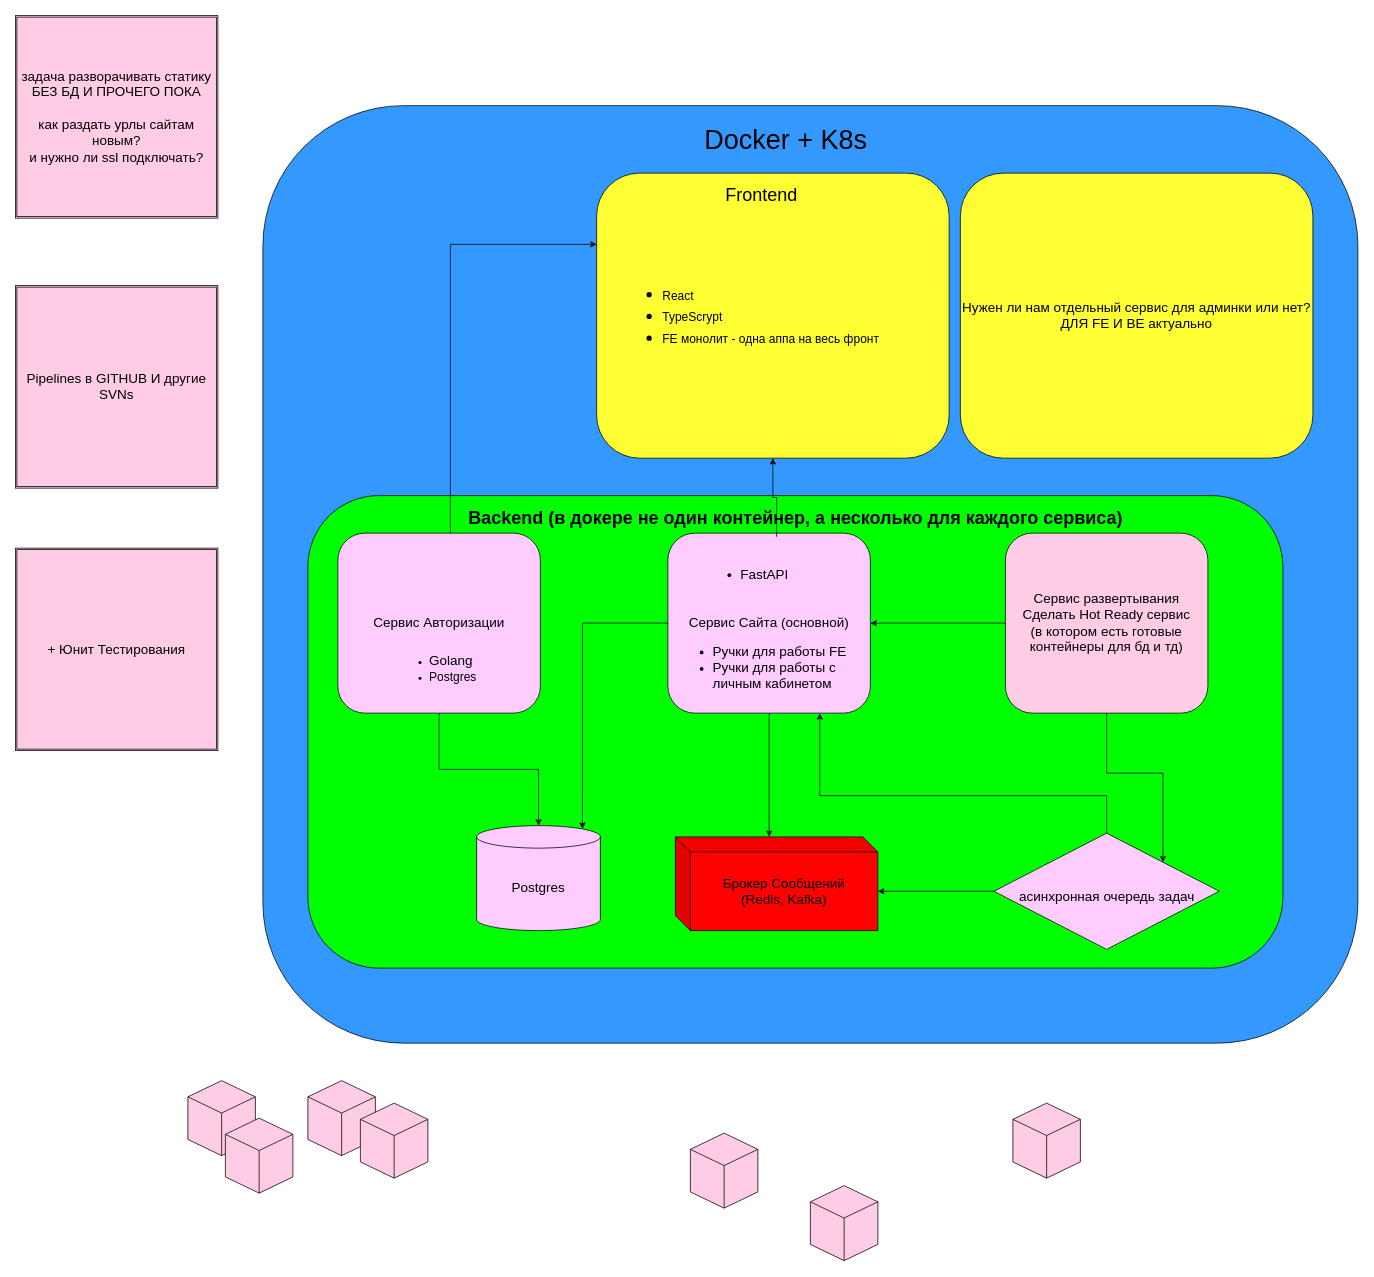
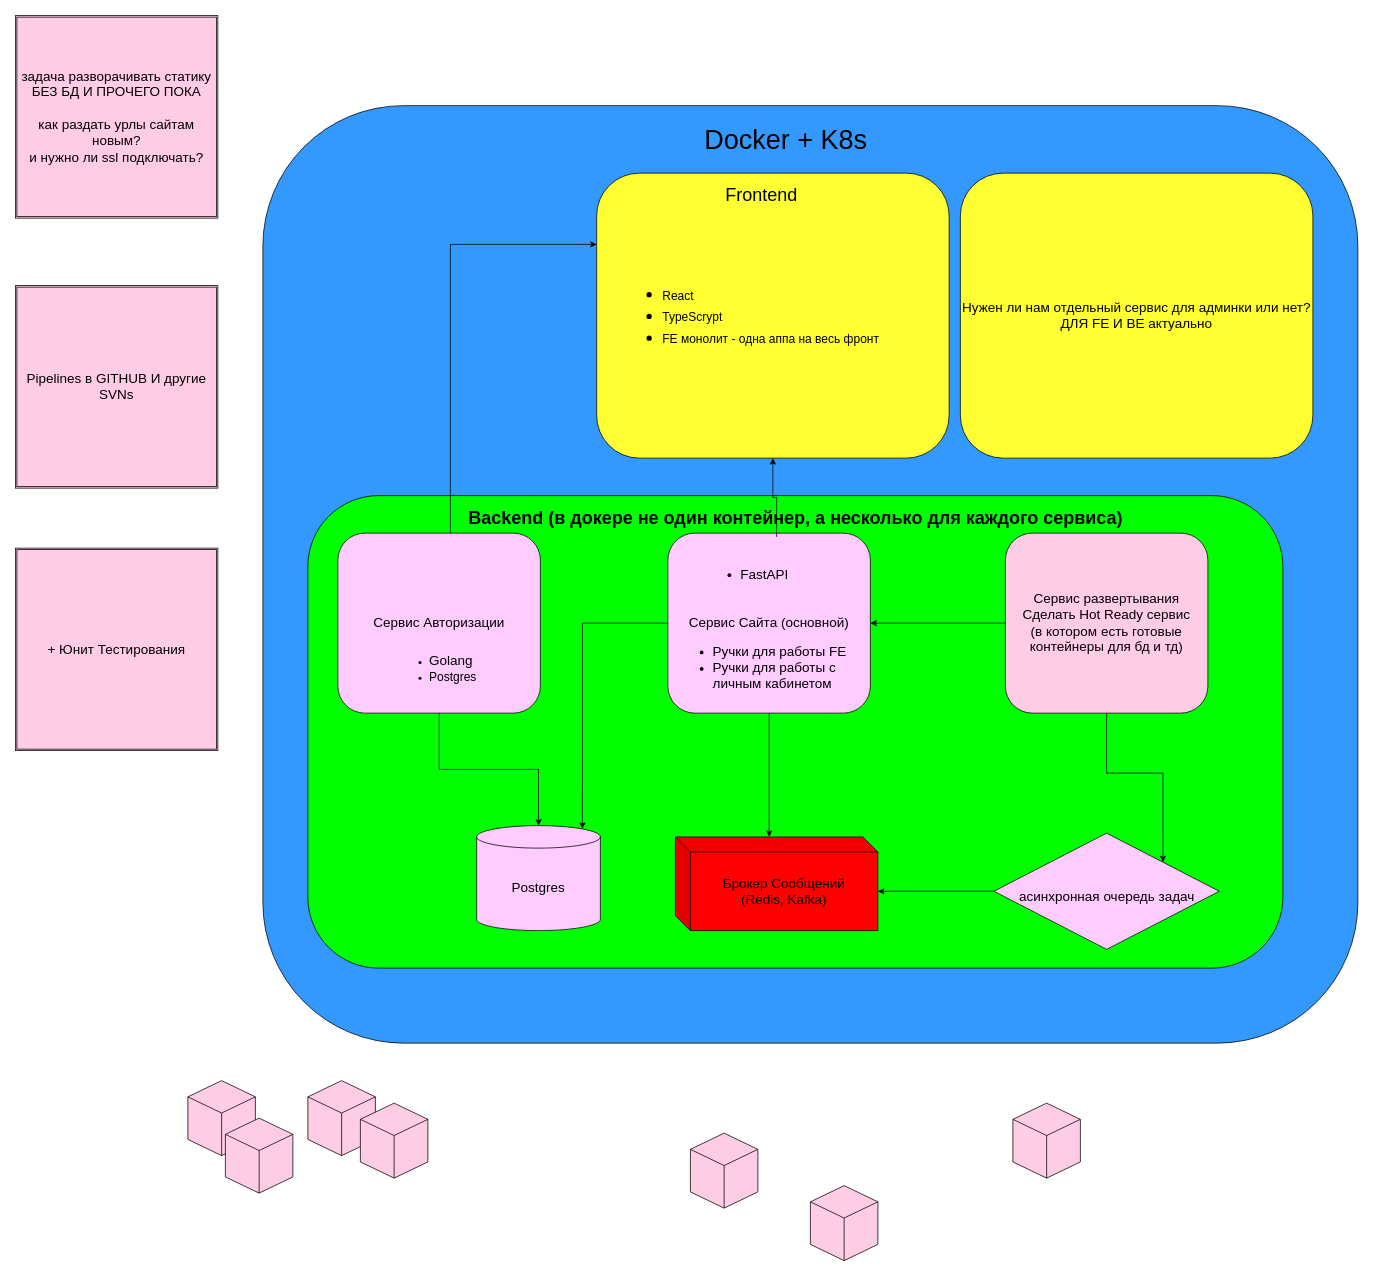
- <mxCell id="19" style="edgeStyle=orthogonalEdgeStyle;rounded=0;orthogonalLoop=1;jettySize=auto;html=1;entryX=0.75;entryY=1;entryDx=0;entryDy=0;fontSize=18;exitX=0.5;exitY=0;exitDx=0;exitDy=0;" edge="1" parent="1" source="21" target="16"><mxGeometry relative="1" as="geometry"><Array as="points"><mxPoint x="1475" y="1060" /><mxPoint x="1093" y="1060" /></Array></mxGeometry></mxCell>
